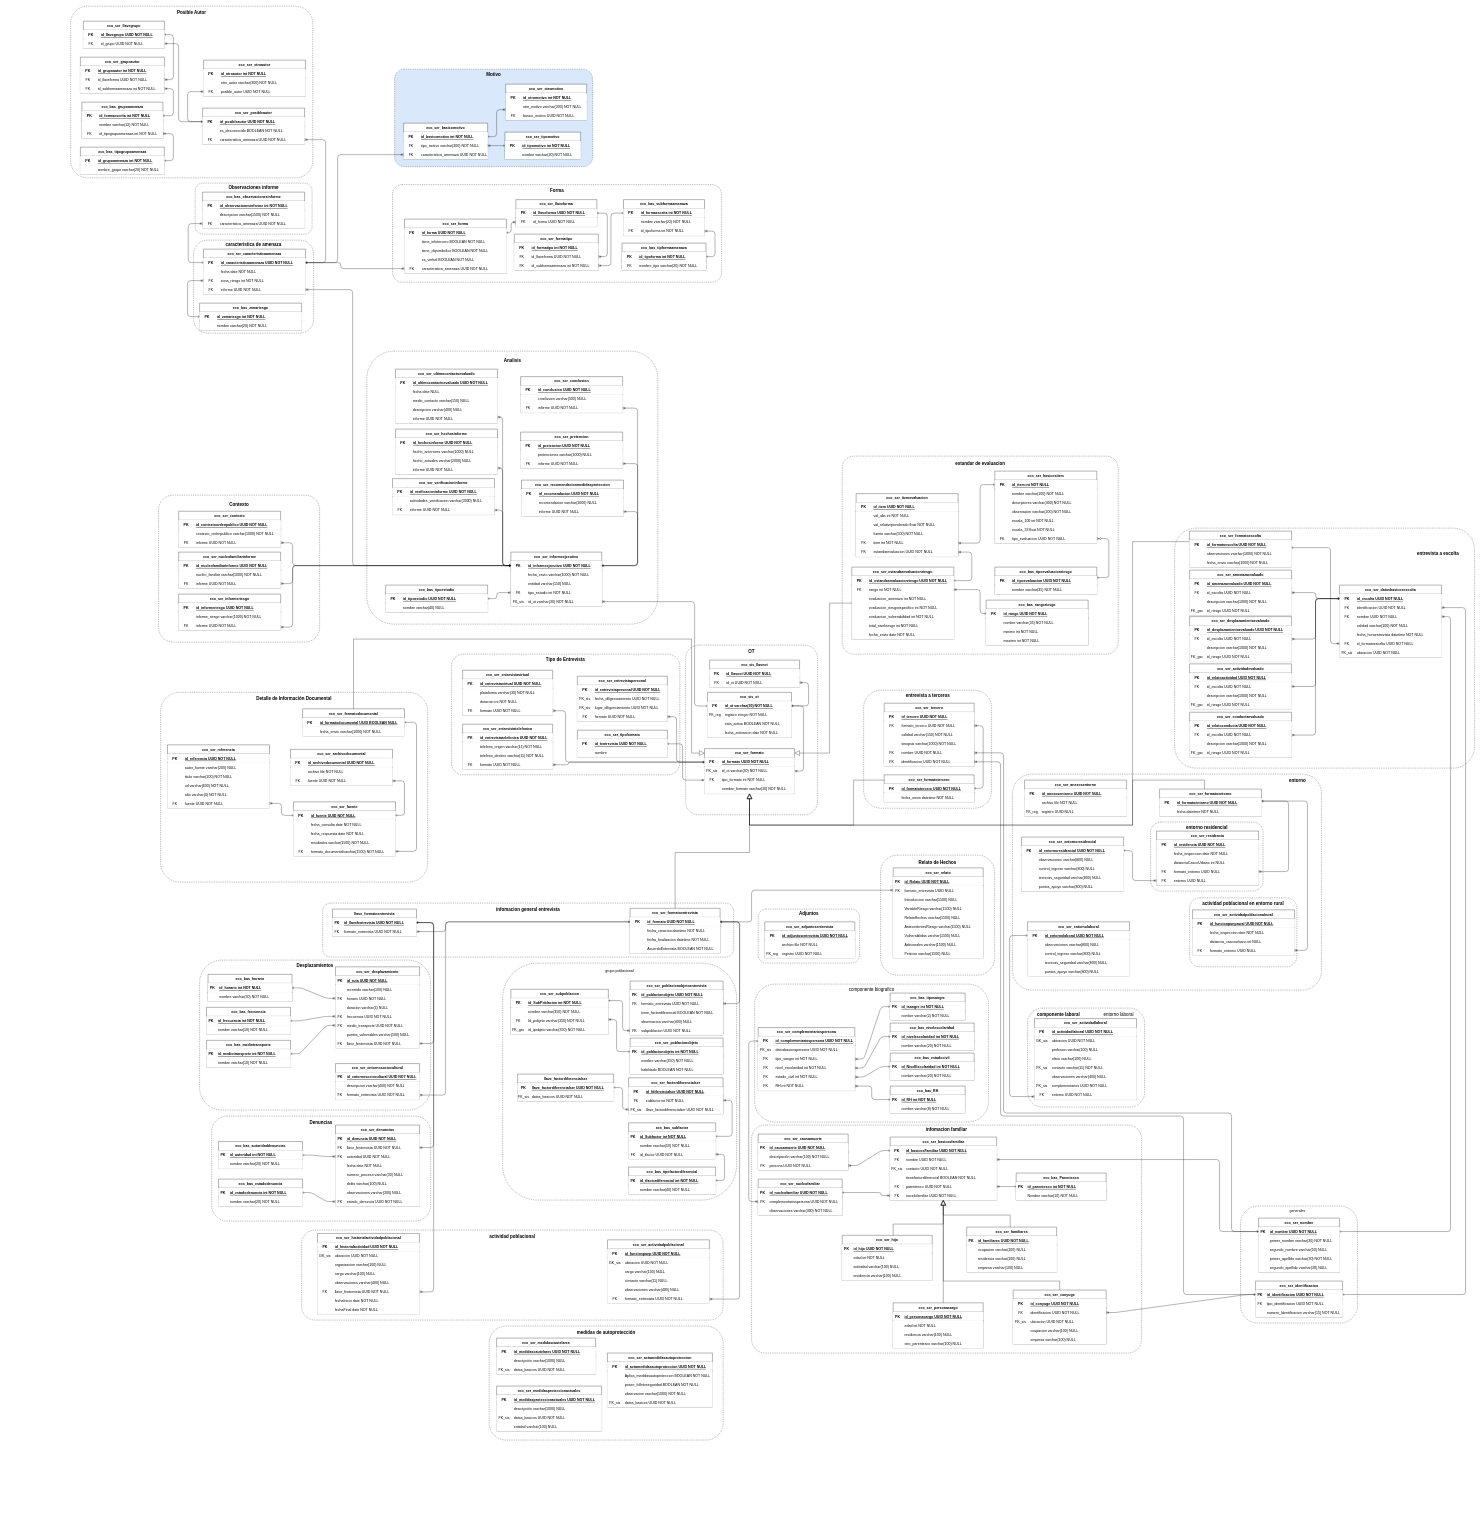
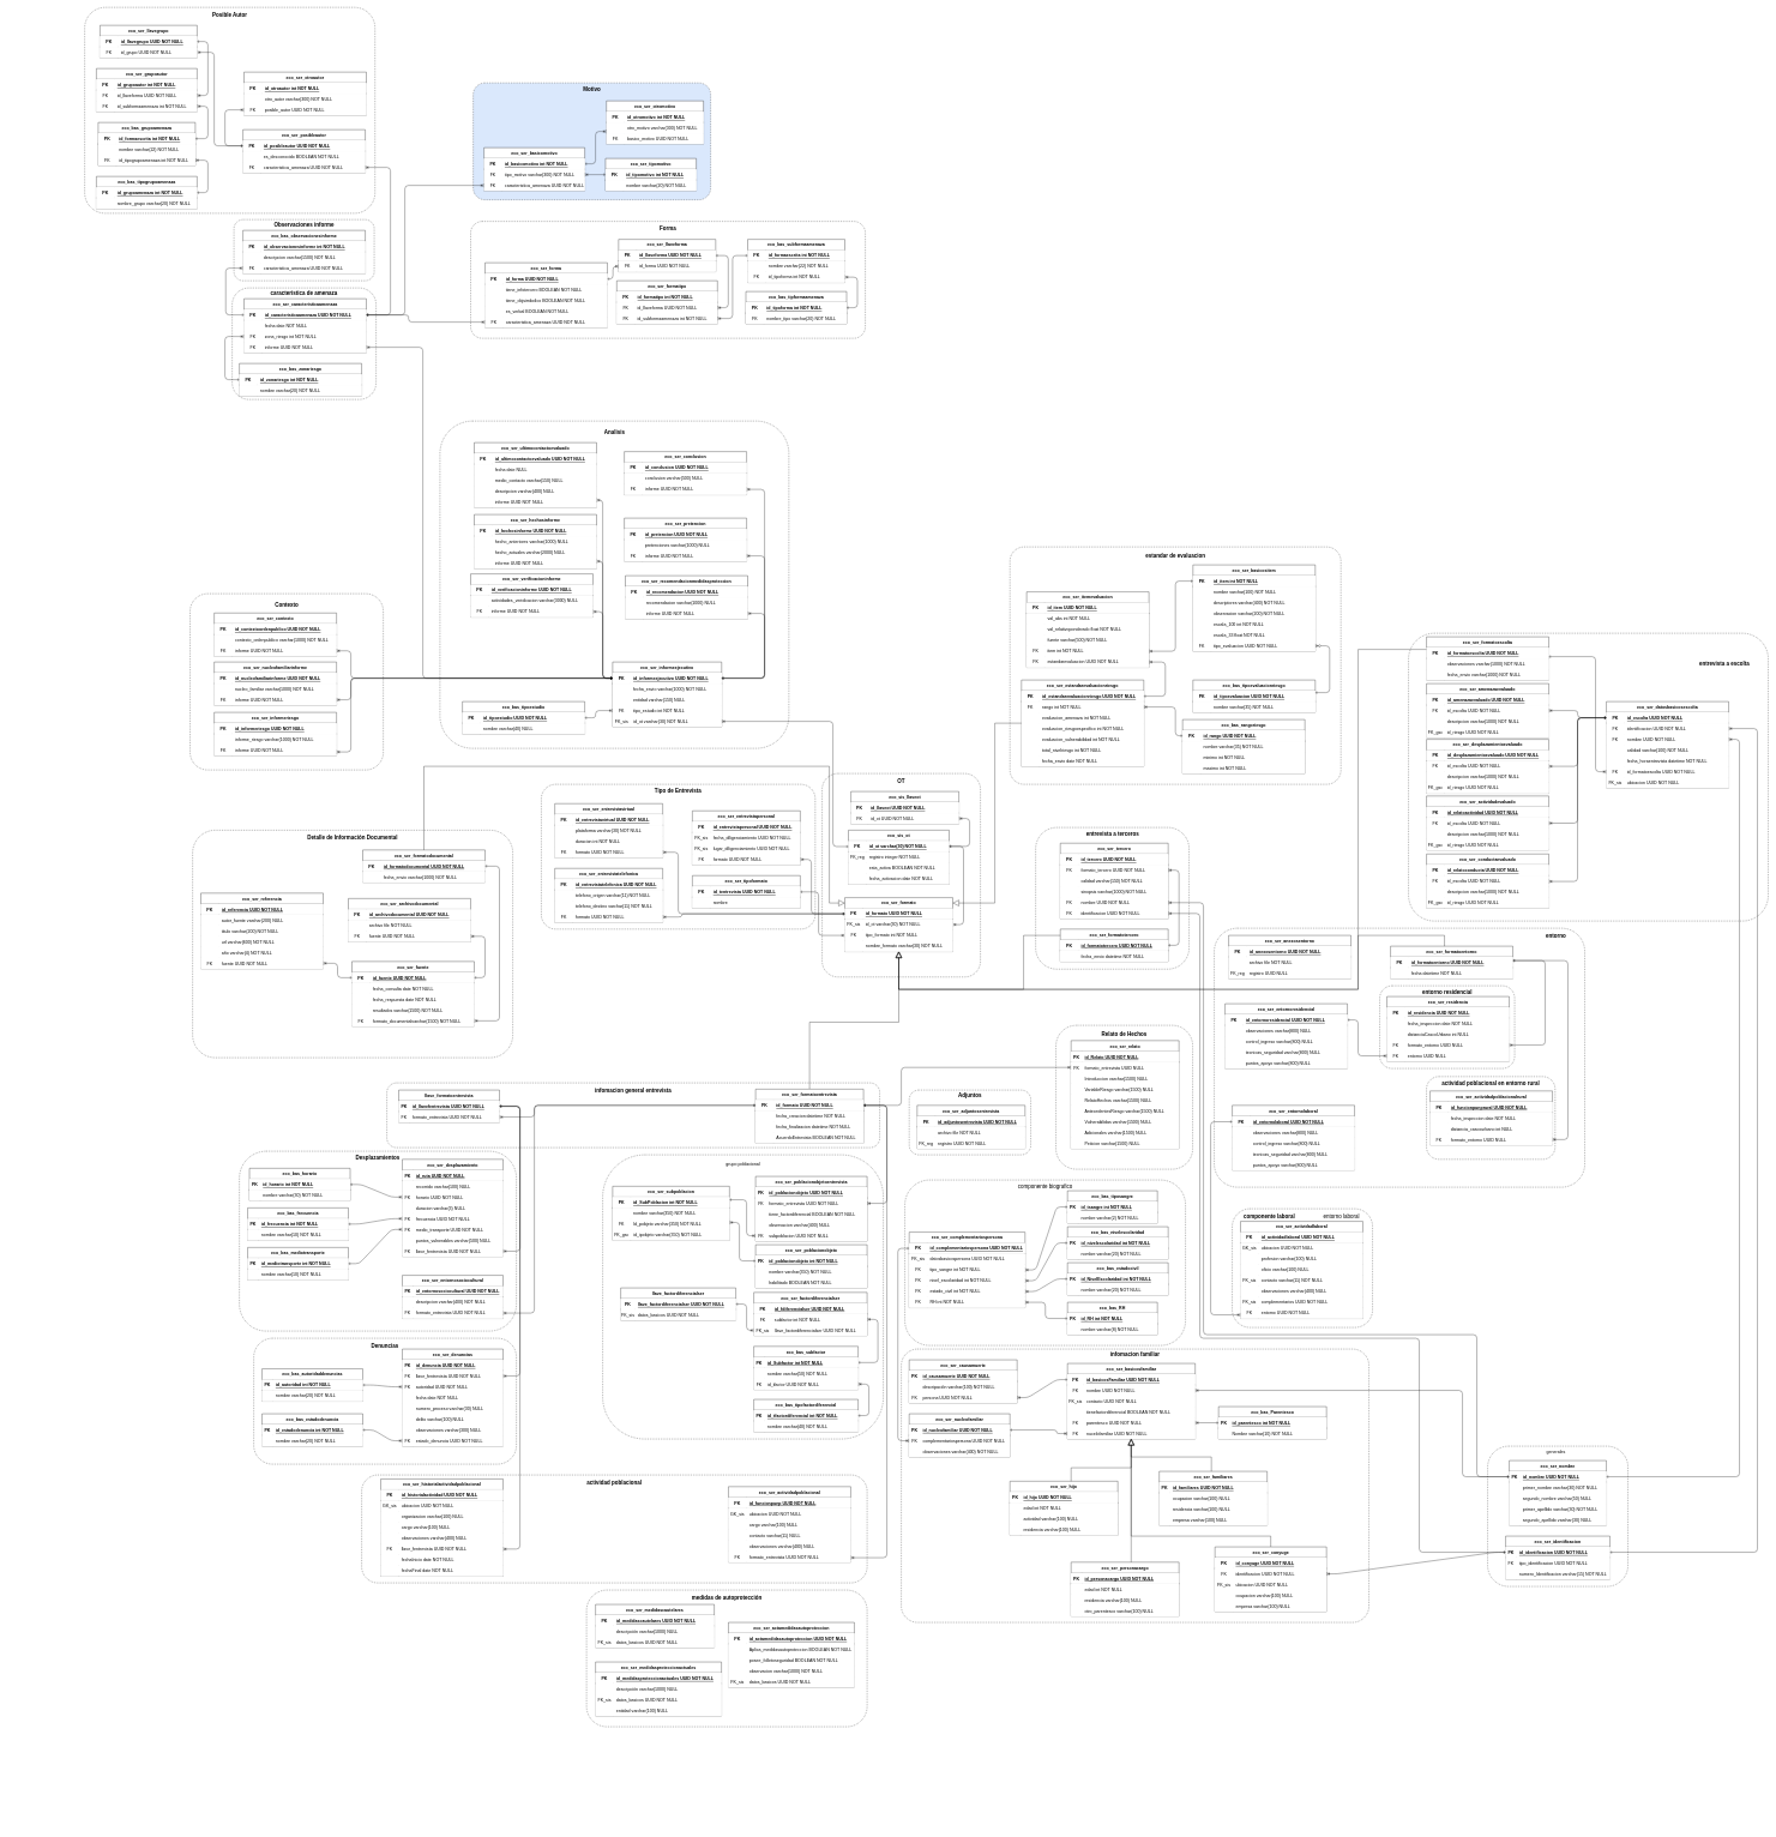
- <mxCell id="828" value="id_formatodocumental UUID BOOLEAN NULL " style="shape=partialRectangle;overflow=hidden;connectable=0;top=0;left=0;bottom=0;right=0;align=left;spacingLeft=6;fontStyle=5;" parent="826" vertex="1"><mxGeometry x="50" width="290" height="30" as="geometry"><mxRectangle width="290" height="30" as="alternateBounds" /></mxGeometry></mxCell>
+ <mxCell id="828" value="id_formatodocumental UUID NOT NULL " style="shape=partialRectangle;overflow=hidden;connectable=0;top=0;left=0;bottom=0;right=0;align=left;spacingLeft=6;fontStyle=5;" parent="826" vertex="1"><mxGeometry x="50" width="290" height="30" as="geometry"><mxRectangle width="290" height="30" as="alternateBounds" /></mxGeometry></mxCell>
